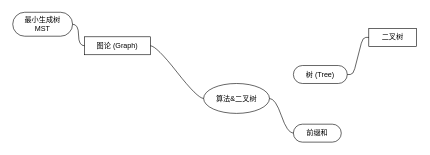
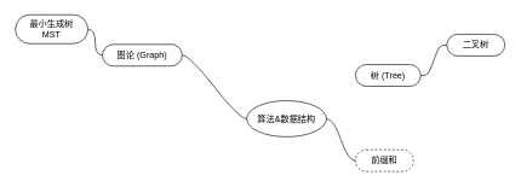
- <mxCell id="4" value="二叉树" style="whiteSpace=wrap;html=1;arcSize=50;align=center;verticalAlign=middle;strokeWidth=1;autosize=1;spacing=4;treeFolding=1;treeMoving=1;newEdgeStyle={&quot;edgeStyle&quot;:&quot;entityRelationEdgeStyle&quot;,&quot;startArrow&quot;:&quot;none&quot;,&quot;endArrow&quot;:&quot;none&quot;,&quot;segment&quot;:10,&quot;curved&quot;:1};rounded=0;" parent="1" vertex="1"><mxGeometry x="615" y="47" width="80" height="30" as="geometry" /></mxCell>
+ <mxCell id="4" value="二叉树" style="whiteSpace=wrap;html=1;arcSize=50;align=center;verticalAlign=middle;strokeWidth=1;autosize=1;spacing=4;treeFolding=1;treeMoving=1;newEdgeStyle={&quot;edgeStyle&quot;:&quot;entityRelationEdgeStyle&quot;,&quot;startArrow&quot;:&quot;none&quot;,&quot;endArrow&quot;:&quot;none&quot;,&quot;segment&quot;:10,&quot;curved&quot;:1};rounded=1;" parent="1" vertex="1"><mxGeometry x="615" y="47" width="80" height="30" as="geometry" /></mxCell>
- <mxCell id="6" value="图论 (Graph)" style="whiteSpace=wrap;html=1;arcSize=50;align=center;verticalAlign=middle;strokeWidth=1;autosize=1;spacing=4;treeFolding=1;treeMoving=1;newEdgeStyle={&quot;edgeStyle&quot;:&quot;entityRelationEdgeStyle&quot;,&quot;startArrow&quot;:&quot;none&quot;,&quot;endArrow&quot;:&quot;none&quot;,&quot;segment&quot;:10,&quot;curved&quot;:1};rounded=0;" parent="1" vertex="1"><mxGeometry x="140" y="61" width="110" height="30" as="geometry" /></mxCell>
+ <mxCell id="6" value="图论 (Graph)" style="whiteSpace=wrap;html=1;rounded=1;arcSize=50;align=center;verticalAlign=middle;strokeWidth=1;autosize=1;spacing=4;treeFolding=1;treeMoving=1;newEdgeStyle={&quot;edgeStyle&quot;:&quot;entityRelationEdgeStyle&quot;,&quot;startArrow&quot;:&quot;none&quot;,&quot;endArrow&quot;:&quot;none&quot;,&quot;segment&quot;:10,&quot;curved&quot;:1};" parent="1" vertex="1"><mxGeometry x="140" y="61" width="110" height="30" as="geometry" /></mxCell>
- <mxCell id="3" value="树 (Tree)" style="whiteSpace=wrap;html=1;arcSize=50;align=center;verticalAlign=middle;strokeWidth=1;autosize=1;spacing=4;treeFolding=1;treeMoving=1;newEdgeStyle={&quot;edgeStyle&quot;:&quot;entityRelationEdgeStyle&quot;,&quot;startArrow&quot;:&quot;none&quot;,&quot;endArrow&quot;:&quot;none&quot;,&quot;segment&quot;:10,&quot;curved&quot;:1};rounded=1;" parent="1" vertex="1"><mxGeometry x="489" y="109" width="90" height="30" as="geometry" /></mxCell>
+ <mxCell id="3" value="树 (Tree)" style="whiteSpace=wrap;html=1;arcSize=50;align=center;verticalAlign=middle;strokeWidth=1;autosize=1;spacing=4;treeFolding=1;treeMoving=1;newEdgeStyle={&quot;edgeStyle&quot;:&quot;entityRelationEdgeStyle&quot;,&quot;startArrow&quot;:&quot;none&quot;,&quot;endArrow&quot;:&quot;none&quot;,&quot;segment&quot;:10,&quot;curved&quot;:1};rounded=1;" parent="1" vertex="1"><mxGeometry x="489" y="89" width="90" height="30" as="geometry" /></mxCell>
- <mxCell id="2" value="算法&amp;amp;二叉树" style="ellipse;whiteSpace=wrap;html=1;align=center;newEdgeStyle={&quot;edgeStyle&quot;:&quot;entityRelationEdgeStyle&quot;,&quot;startArrow&quot;:&quot;none&quot;,&quot;endArrow&quot;:&quot;none&quot;,&quot;segment&quot;:10,&quot;curved&quot;:1};treeFolding=1;treeMoving=1;rounded=1;" parent="1" vertex="1"><mxGeometry x="339" y="139" width="110" height="50" as="geometry" /></mxCell>
+ <mxCell id="2" value="算法&amp;amp;数据结构" style="ellipse;whiteSpace=wrap;html=1;align=center;newEdgeStyle={&quot;edgeStyle&quot;:&quot;entityRelationEdgeStyle&quot;,&quot;startArrow&quot;:&quot;none&quot;,&quot;endArrow&quot;:&quot;none&quot;,&quot;segment&quot;:10,&quot;curved&quot;:1};treeFolding=1;treeMoving=1;rounded=1;" parent="1" vertex="1"><mxGeometry x="339" y="139" width="110" height="50" as="geometry" /></mxCell>
- <mxCell id="10" value="前缀和" style="whiteSpace=wrap;html=1;rounded=1;arcSize=50;align=center;verticalAlign=middle;strokeWidth=1;autosize=1;spacing=4;treeFolding=1;treeMoving=1;newEdgeStyle={&quot;edgeStyle&quot;:&quot;entityRelationEdgeStyle&quot;,&quot;startArrow&quot;:&quot;none&quot;,&quot;endArrow&quot;:&quot;none&quot;,&quot;segment&quot;:10,&quot;curved&quot;:1};" parent="1" vertex="1"><mxGeometry x="489" y="207" width="80" height="30" as="geometry" /></mxCell>
+ <mxCell id="10" value="前缀和" style="whiteSpace=wrap;html=1;rounded=1;arcSize=50;align=center;verticalAlign=middle;strokeWidth=1;autosize=1;spacing=4;treeFolding=1;treeMoving=1;newEdgeStyle={&quot;edgeStyle&quot;:&quot;entityRelationEdgeStyle&quot;,&quot;startArrow&quot;:&quot;none&quot;,&quot;endArrow&quot;:&quot;none&quot;,&quot;segment&quot;:10,&quot;curved&quot;:1};dashed=1;" parent="1" vertex="1"><mxGeometry x="489" y="207" width="80" height="30" as="geometry" /></mxCell>
